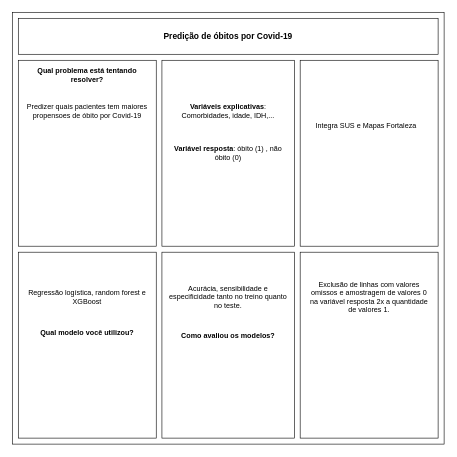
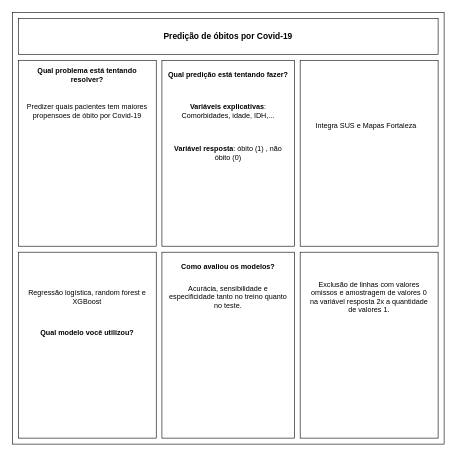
+ <mxCell id="13" value="&lt;b&gt;Qual predição está tentando fazer?&lt;/b&gt;" style="text;html=1;strokeColor=none;fillColor=none;align=center;verticalAlign=middle;whiteSpace=wrap;rounded=0;" vertex="1" parent="1"><mxGeometry x="275" y="110" width="210" height="30" as="geometry" /></mxCell>
- <mxCell id="19" value="&lt;b&gt;Como avaliou os modelos?&lt;/b&gt;" style="text;html=1;strokeColor=none;fillColor=none;align=center;verticalAlign=middle;whiteSpace=wrap;rounded=0;" vertex="1" parent="1"><mxGeometry x="275" y="545" width="210" height="30" as="geometry" /></mxCell>
+ <mxCell id="19" value="&lt;b&gt;Como avaliou os modelos?&lt;/b&gt;" style="text;html=1;strokeColor=none;fillColor=none;align=center;verticalAlign=middle;whiteSpace=wrap;rounded=0;" vertex="1" parent="1"><mxGeometry x="275" y="430" width="210" height="30" as="geometry" /></mxCell>
